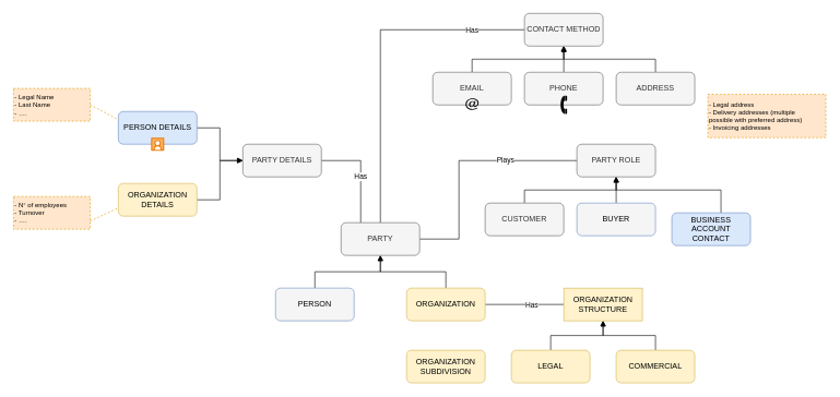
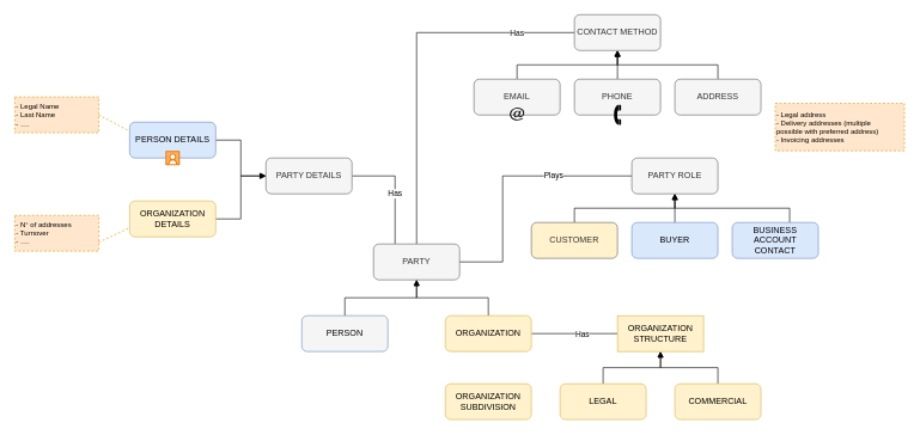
- <mxCell id="47" value="- N° of employees&lt;br&gt;- Turnover&lt;br&gt;- …." style="text;html=1;align=left;verticalAlign=middle;whiteSpace=wrap;rounded=0;fillColor=#ffe6cc;strokeColor=#d79b00;dashed=1;fontSize=10;" vertex="1" parent="1"><mxGeometry x="20" y="300" width="117" height="50" as="geometry" /></mxCell>
+ <mxCell id="47" value="- N° of addresses&lt;br&gt;- Turnover&lt;br&gt;- …." style="text;html=1;align=left;verticalAlign=middle;whiteSpace=wrap;rounded=0;fillColor=#ffe6cc;strokeColor=#d79b00;dashed=1;fontSize=10;" vertex="1" parent="1"><mxGeometry x="20" y="300" width="117" height="50" as="geometry" /></mxCell>
- <mxCell id="28" value="CUSTOMER" style="rounded=1;whiteSpace=wrap;html=1;fillColor=#f5f5f5;fontColor=#333333;strokeColor=#666666;" vertex="1" parent="1"><mxGeometry x="740" y="310" width="120" height="50" as="geometry" /></mxCell>
+ <mxCell id="28" value="CUSTOMER" style="rounded=1;whiteSpace=wrap;html=1;fillColor=#fff2cc;fontColor=#333333;strokeColor=#666666;" vertex="1" parent="1"><mxGeometry x="740" y="310" width="120" height="50" as="geometry" /></mxCell>
- <mxCell id="30" value="BUYER" style="rounded=1;whiteSpace=wrap;html=1;fillColor=#f5f5f5;strokeColor=#6c8ebf;" vertex="1" parent="1"><mxGeometry x="880" y="310" width="120" height="50" as="geometry" /></mxCell>
+ <mxCell id="30" value="BUYER" style="rounded=1;whiteSpace=wrap;html=1;fillColor=#dae8fc;strokeColor=#6c8ebf;" vertex="1" parent="1"><mxGeometry x="880" y="310" width="120" height="50" as="geometry" /></mxCell>
- <mxCell id="32" value="BUSINESS ACCOUNT CONTACT" style="rounded=1;whiteSpace=wrap;html=1;fillColor=#dae8fc;strokeColor=#6c8ebf;" vertex="1" parent="1"><mxGeometry x="1025" y="325" width="120" height="50" as="geometry" /></mxCell>
+ <mxCell id="32" value="BUSINESS ACCOUNT CONTACT" style="rounded=1;whiteSpace=wrap;html=1;fillColor=#dae8fc;strokeColor=#6c8ebf;" vertex="1" parent="1"><mxGeometry x="1020" y="310" width="120" height="50" as="geometry" /></mxCell>
